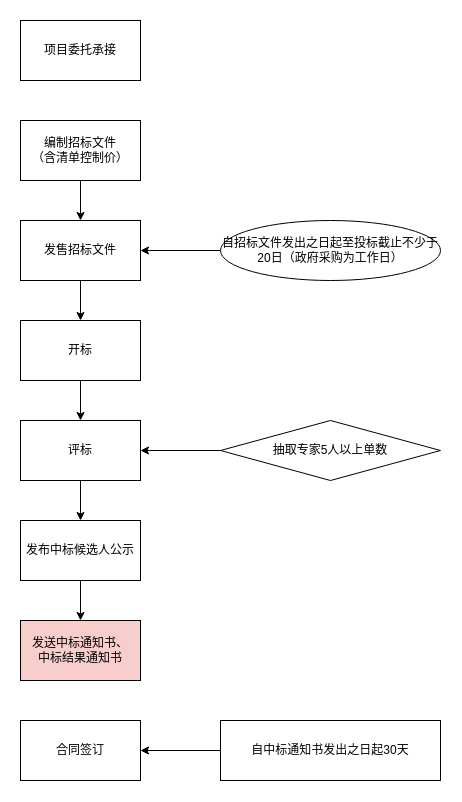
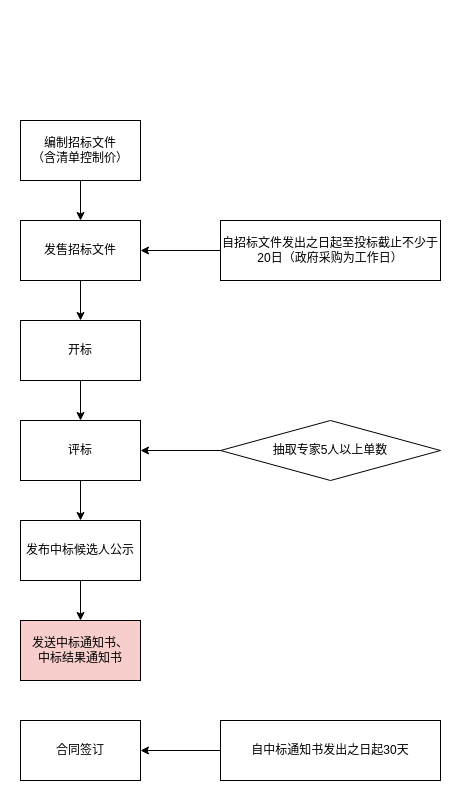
- <mxCell id="2" value="项目委托承接" style="rounded=0;whiteSpace=wrap;html=1;" vertex="1" parent="1"><mxGeometry x="20" y="20" width="120" height="60" as="geometry" /></mxCell>
- <mxCell id="15" value="自招标文件发出之日起至投标截止不少于20日（政府采购为工作日）" style="ellipse;whiteSpace=wrap;html=1;" vertex="1" parent="1"><mxGeometry x="220" y="220" width="220" height="60" as="geometry" /></mxCell>
+ <mxCell id="15" value="自招标文件发出之日起至投标截止不少于20日（政府采购为工作日）" style="rounded=0;whiteSpace=wrap;html=1;" vertex="1" parent="1"><mxGeometry x="220" y="220" width="220" height="60" as="geometry" /></mxCell>
